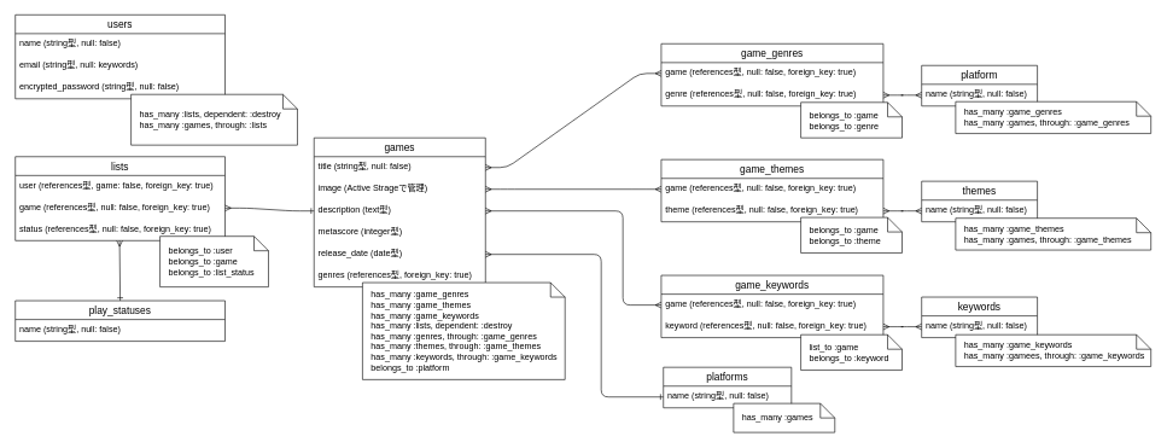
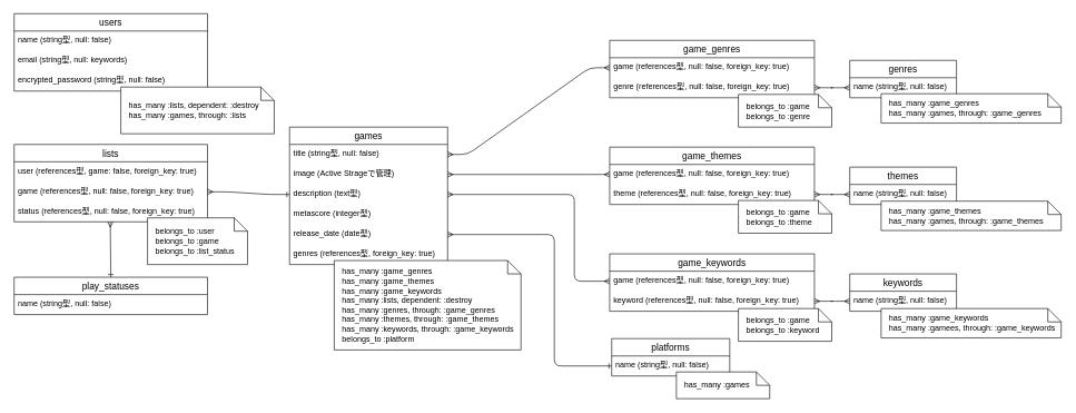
- <mxCell id="17" value="platform" style="swimlane;fontStyle=0;childLayout=stackLayout;horizontal=1;startSize=26;horizontalStack=0;resizeParent=1;resizeParentMax=0;resizeLast=0;collapsible=1;marginBottom=0;align=center;fontSize=14;" parent="1" vertex="1"><mxGeometry x="1273" y="90" width="160" height="56" as="geometry" /></mxCell>
+ <mxCell id="17" value="genres" style="swimlane;fontStyle=0;childLayout=stackLayout;horizontal=1;startSize=26;horizontalStack=0;resizeParent=1;resizeParentMax=0;resizeLast=0;collapsible=1;marginBottom=0;align=center;fontSize=14;" parent="1" vertex="1"><mxGeometry x="1273" y="90" width="160" height="56" as="geometry" /></mxCell>
- <mxCell id="50" value="&lt;span&gt;list_to :game&lt;/span&gt;&lt;br&gt;&lt;div&gt;&lt;span&gt;belongs_to :keyword&lt;/span&gt;&lt;/div&gt;" style="shape=note;size=20;whiteSpace=wrap;html=1;align=left;spacingLeft=10;" parent="1" vertex="1"><mxGeometry x="1106" y="462" width="140" height="49" as="geometry" /></mxCell>
+ <mxCell id="50" value="&lt;span&gt;belongs_to :game&lt;/span&gt;&lt;br&gt;&lt;div&gt;&lt;span&gt;belongs_to :keyword&lt;/span&gt;&lt;/div&gt;" style="shape=note;size=20;whiteSpace=wrap;html=1;align=left;spacingLeft=10;" parent="1" vertex="1"><mxGeometry x="1106" y="462" width="140" height="49" as="geometry" /></mxCell>
